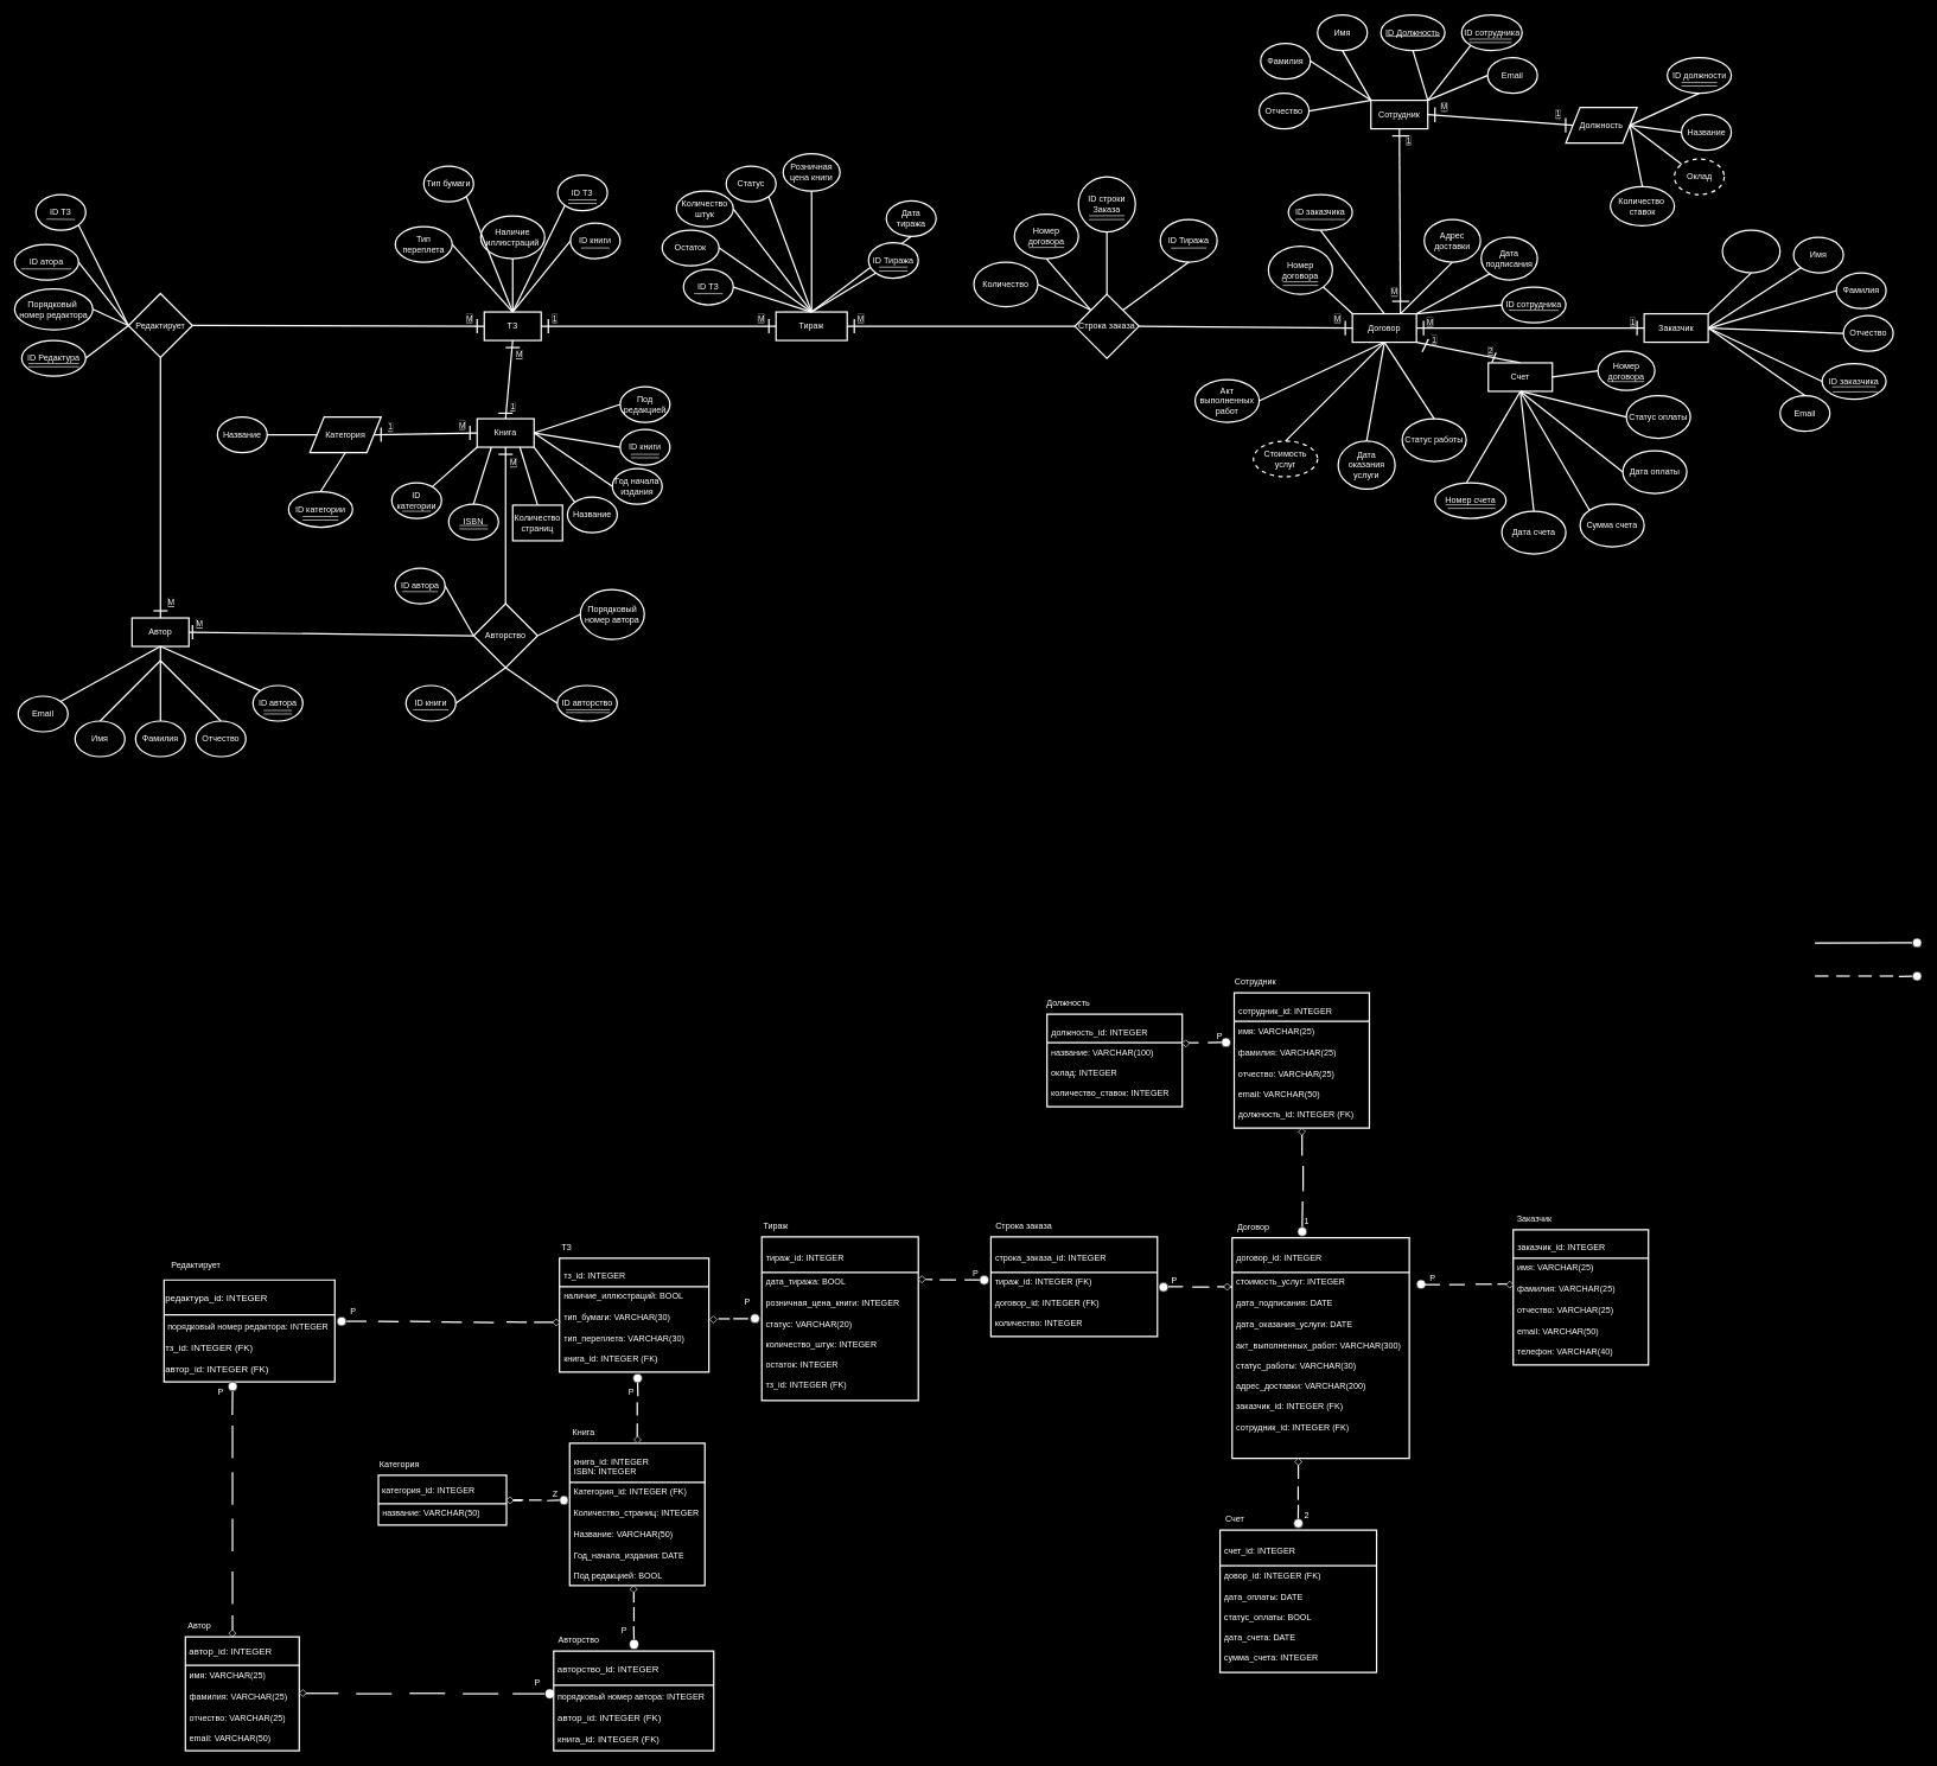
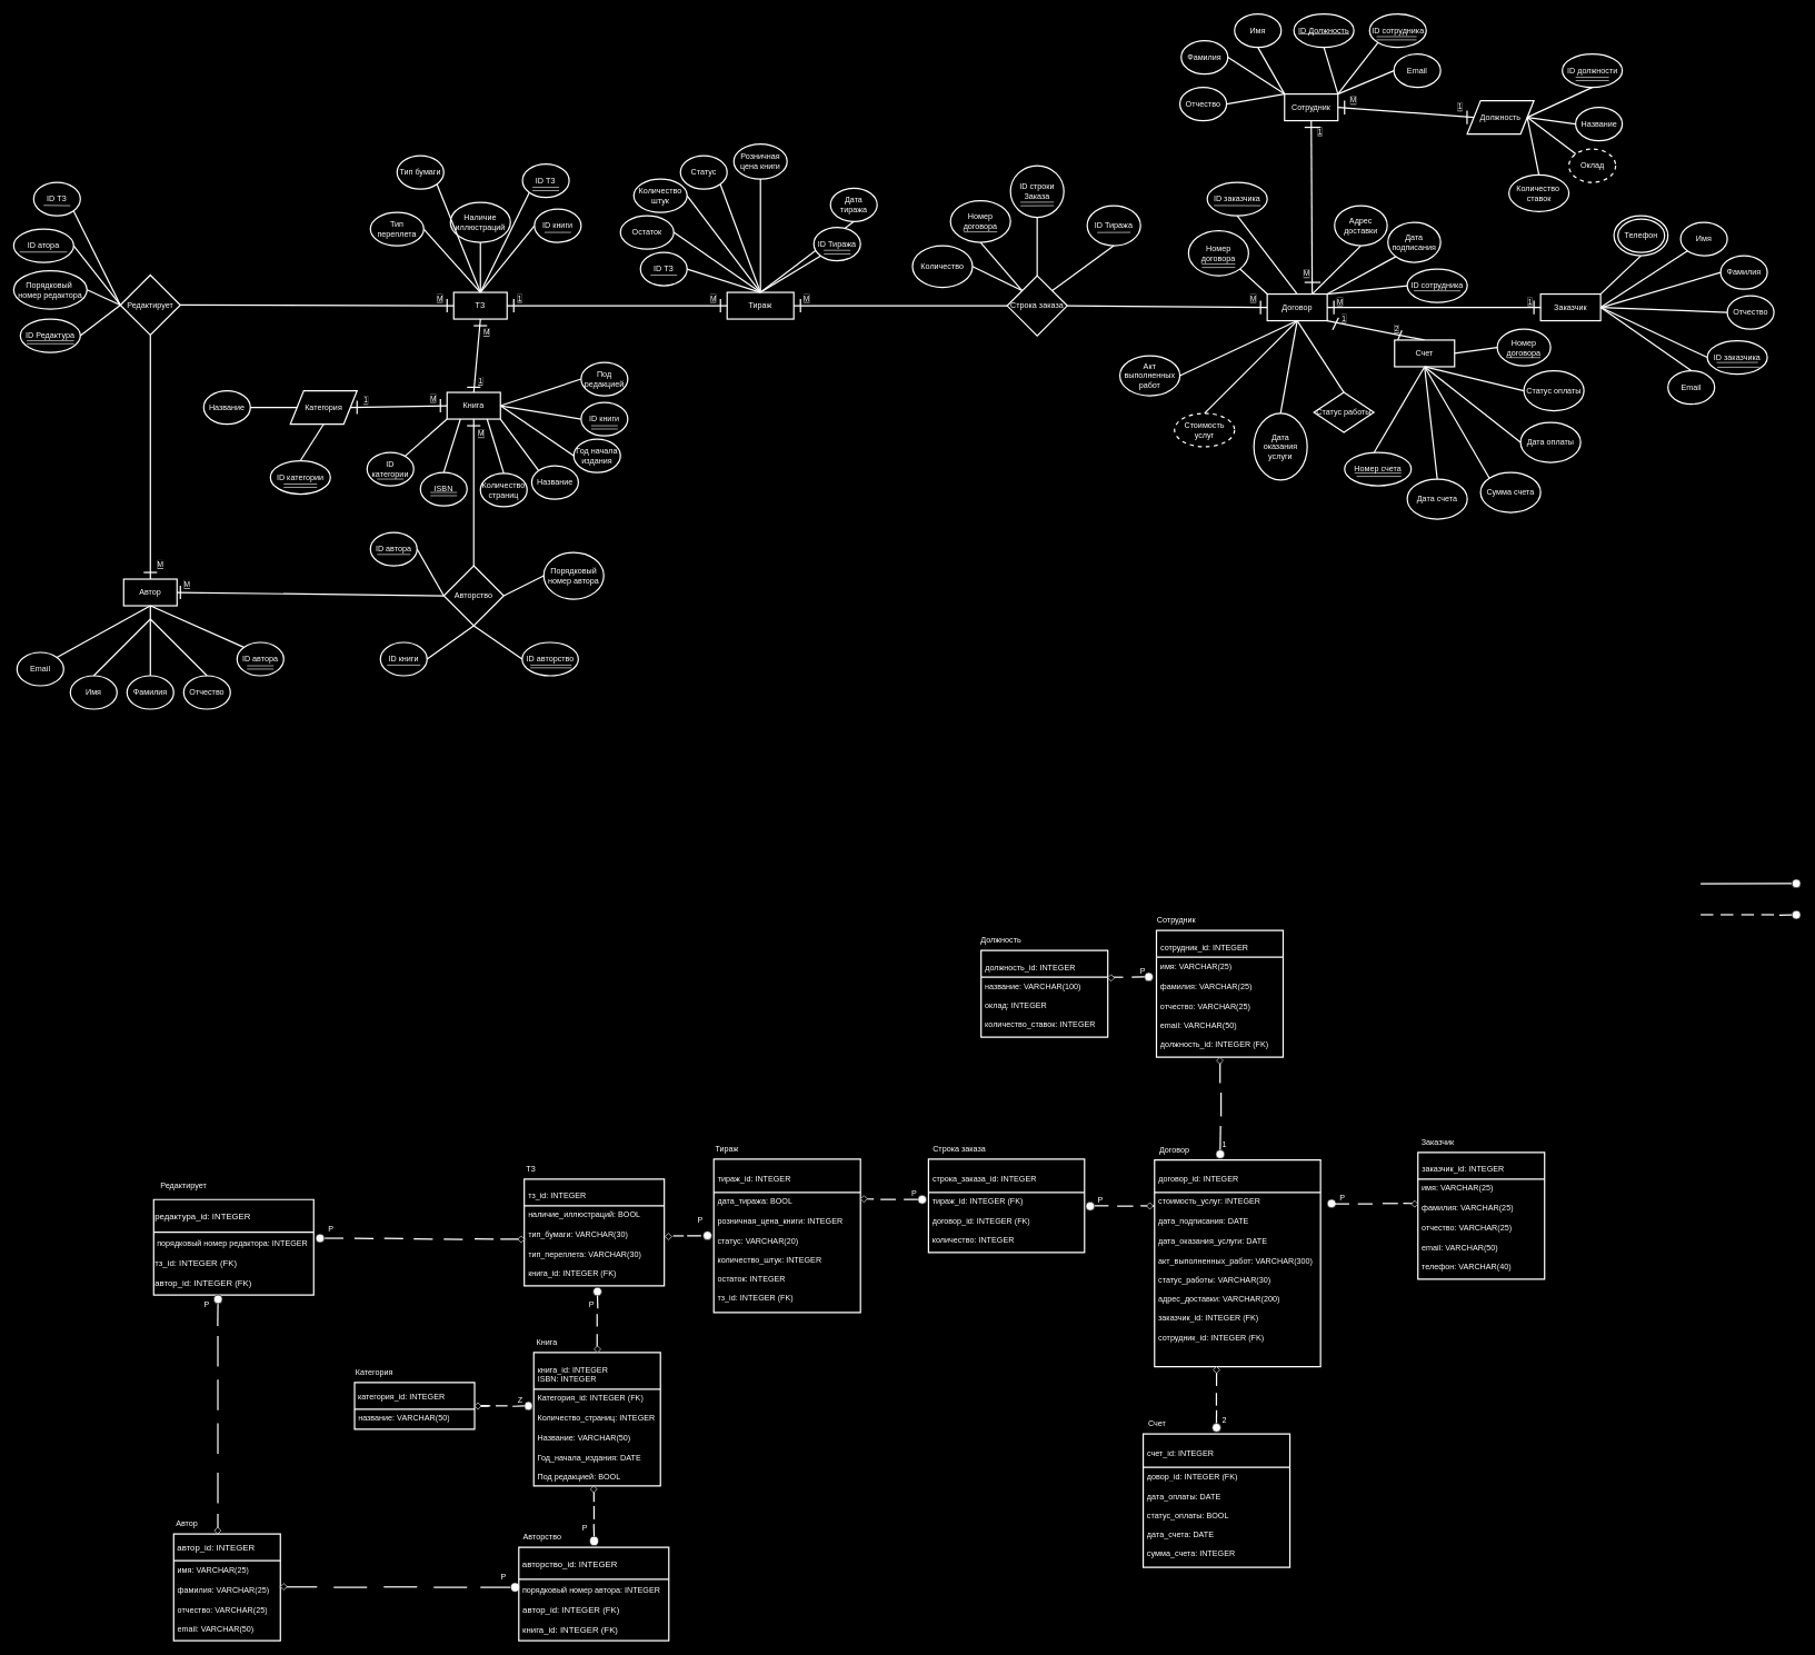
+ <mxCell id="97" value="&lt;font color=&quot;#ffffff&quot;&gt;Телефон&lt;/font&gt;" style="ellipse;whiteSpace=wrap;html=1;strokeColor=#FFFFFF;strokeWidth=2;fillColor=#000000;perimeterSpacing=0;" parent="95" vertex="1"><mxGeometry x="6" y="5" width="70" height="50" as="geometry" /></mxCell>
- <mxCell id="131" value="&lt;span style=&quot;color: rgb(255, 255, 255);&quot;&gt;Статус работы&lt;/span&gt;" style="ellipse;whiteSpace=wrap;html=1;strokeColor=#FFFFFF;strokeWidth=2;fillColor=#000000;" parent="1" vertex="1"><mxGeometry x="1970" y="588" width="90" height="60" as="geometry" /></mxCell>
+ <mxCell id="131" value="&lt;span style=&quot;color: rgb(255, 255, 255);&quot;&gt;Статус работы&lt;/span&gt;" style="rhombus;whiteSpace=wrap;html=1;strokeColor=#FFFFFF;strokeWidth=2;fillColor=#000000;" parent="1" vertex="1"><mxGeometry x="1970" y="588" width="90" height="60" as="geometry" /></mxCell>
- <mxCell id="133" value="&lt;font color=&quot;#ffffff&quot;&gt;Дата оказания услуги&lt;/font&gt;" style="ellipse;whiteSpace=wrap;html=1;strokeColor=#FFFFFF;strokeWidth=2;fillColor=#000000;" parent="1" vertex="1"><mxGeometry x="1880" y="619.5" width="80" height="67.5" as="geometry" /></mxCell>
+ <mxCell id="133" value="&lt;font color=&quot;#ffffff&quot;&gt;Дата оказания услуги&lt;/font&gt;" style="ellipse;whiteSpace=wrap;html=1;strokeColor=#FFFFFF;strokeWidth=2;fillColor=#000000;" parent="1" vertex="1"><mxGeometry x="1880" y="619.5" width="80" height="100" as="geometry" /></mxCell>
- <mxCell id="34" value="&lt;font color=&quot;#ffffff&quot;&gt;Количество страниц&lt;/font&gt;" style="whiteSpace=wrap;html=1;strokeColor=#FFFFFF;strokeWidth=2;fillColor=#000000;rounded=0;" parent="1" vertex="1"><mxGeometry x="720" y="709.5" width="70" height="50" as="geometry" /></mxCell>
+ <mxCell id="34" value="&lt;font color=&quot;#ffffff&quot;&gt;Количество страниц&lt;/font&gt;" style="ellipse;whiteSpace=wrap;html=1;strokeColor=#FFFFFF;strokeWidth=2;fillColor=#000000;" parent="1" vertex="1"><mxGeometry x="720" y="709.5" width="70" height="50" as="geometry" /></mxCell>
